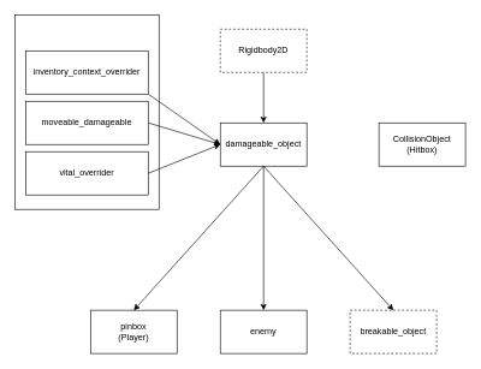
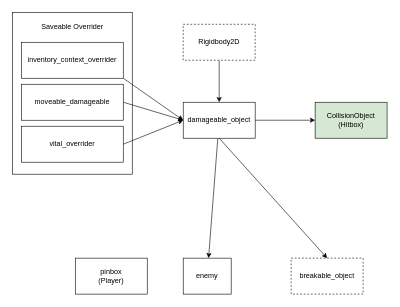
+ <mxCell id="20" value="Saveable Overrider" style="text;html=1;strokeColor=none;fillColor=none;align=center;verticalAlign=middle;whiteSpace=wrap;rounded=0;" vertex="1" parent="1"><mxGeometry x="62.5" y="30" width="115" height="30" as="geometry" /></mxCell>
+ <mxCell id="6" value="" style="endArrow=classic;html=1;exitX=1;exitY=0.5;exitDx=0;exitDy=0;entryX=0;entryY=0.5;entryDx=0;entryDy=0;" parent="1" source="4" target="5" edge="1"><mxGeometry width="50" height="50" relative="1" as="geometry"><mxPoint x="340" y="390" as="sourcePoint" /><mxPoint x="390" y="340" as="targetPoint" /></mxGeometry></mxCell>
- <mxCell id="5" value="CollisionObject&lt;br&gt;(Hitbox)" style="rounded=0;whiteSpace=wrap;html=1;" parent="1" vertex="1"><mxGeometry x="525" y="170" width="120" height="60" as="geometry" /></mxCell>
+ <mxCell id="5" value="CollisionObject&lt;br&gt;(Hitbox)" style="rounded=0;whiteSpace=wrap;html=1;fillColor=#d5e8d4;" parent="1" vertex="1"><mxGeometry x="525" y="170" width="120" height="60" as="geometry" /></mxCell>
- <mxCell id="12" value="" style="edgeStyle=none;html=1;entryX=0.5;entryY=0;entryDx=0;entryDy=0;exitX=0.5;exitY=1;exitDx=0;exitDy=0;" parent="1" source="4" target="9" edge="1"><mxGeometry relative="1" as="geometry"><mxPoint x="375" y="240" as="sourcePoint" /><mxPoint x="375" y="330" as="targetPoint" /></mxGeometry></mxCell>
- <mxCell id="10" value="enemy" style="rounded=0;whiteSpace=wrap;html=1;" parent="1" vertex="1"><mxGeometry x="305" y="430" width="120" height="60" as="geometry" /></mxCell>
+ <mxCell id="10" value="enemy" style="rounded=0;whiteSpace=wrap;html=1;" parent="1" vertex="1"><mxGeometry x="305" y="430" width="80" height="60" as="geometry" /></mxCell>
